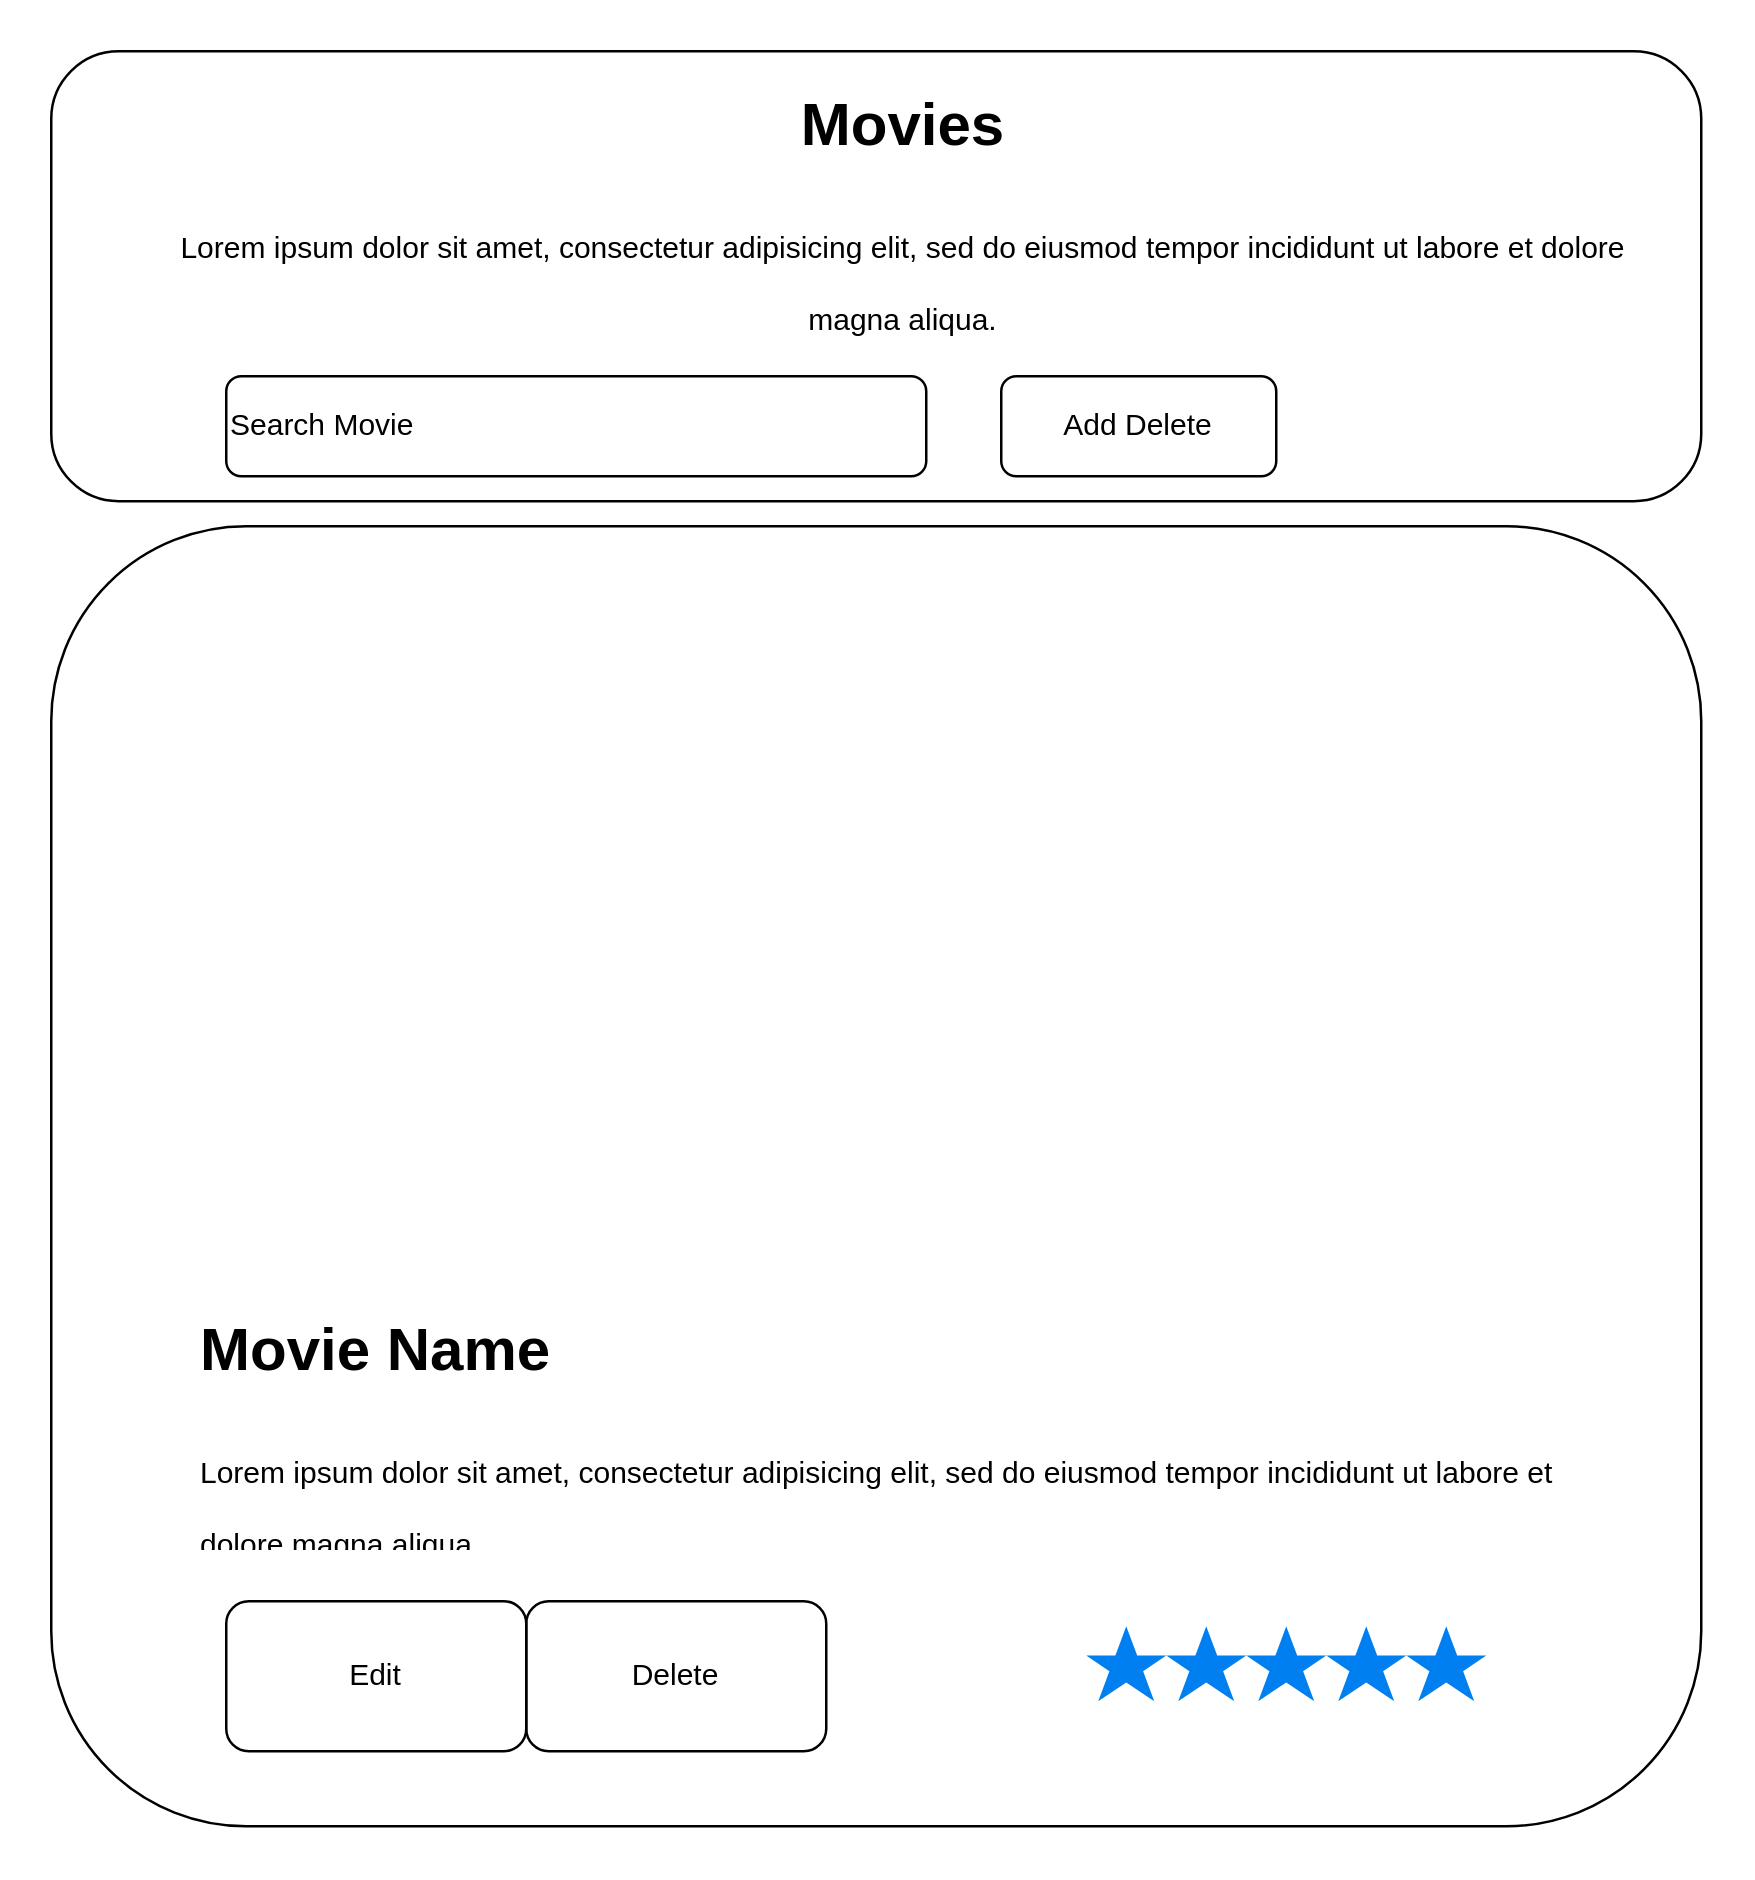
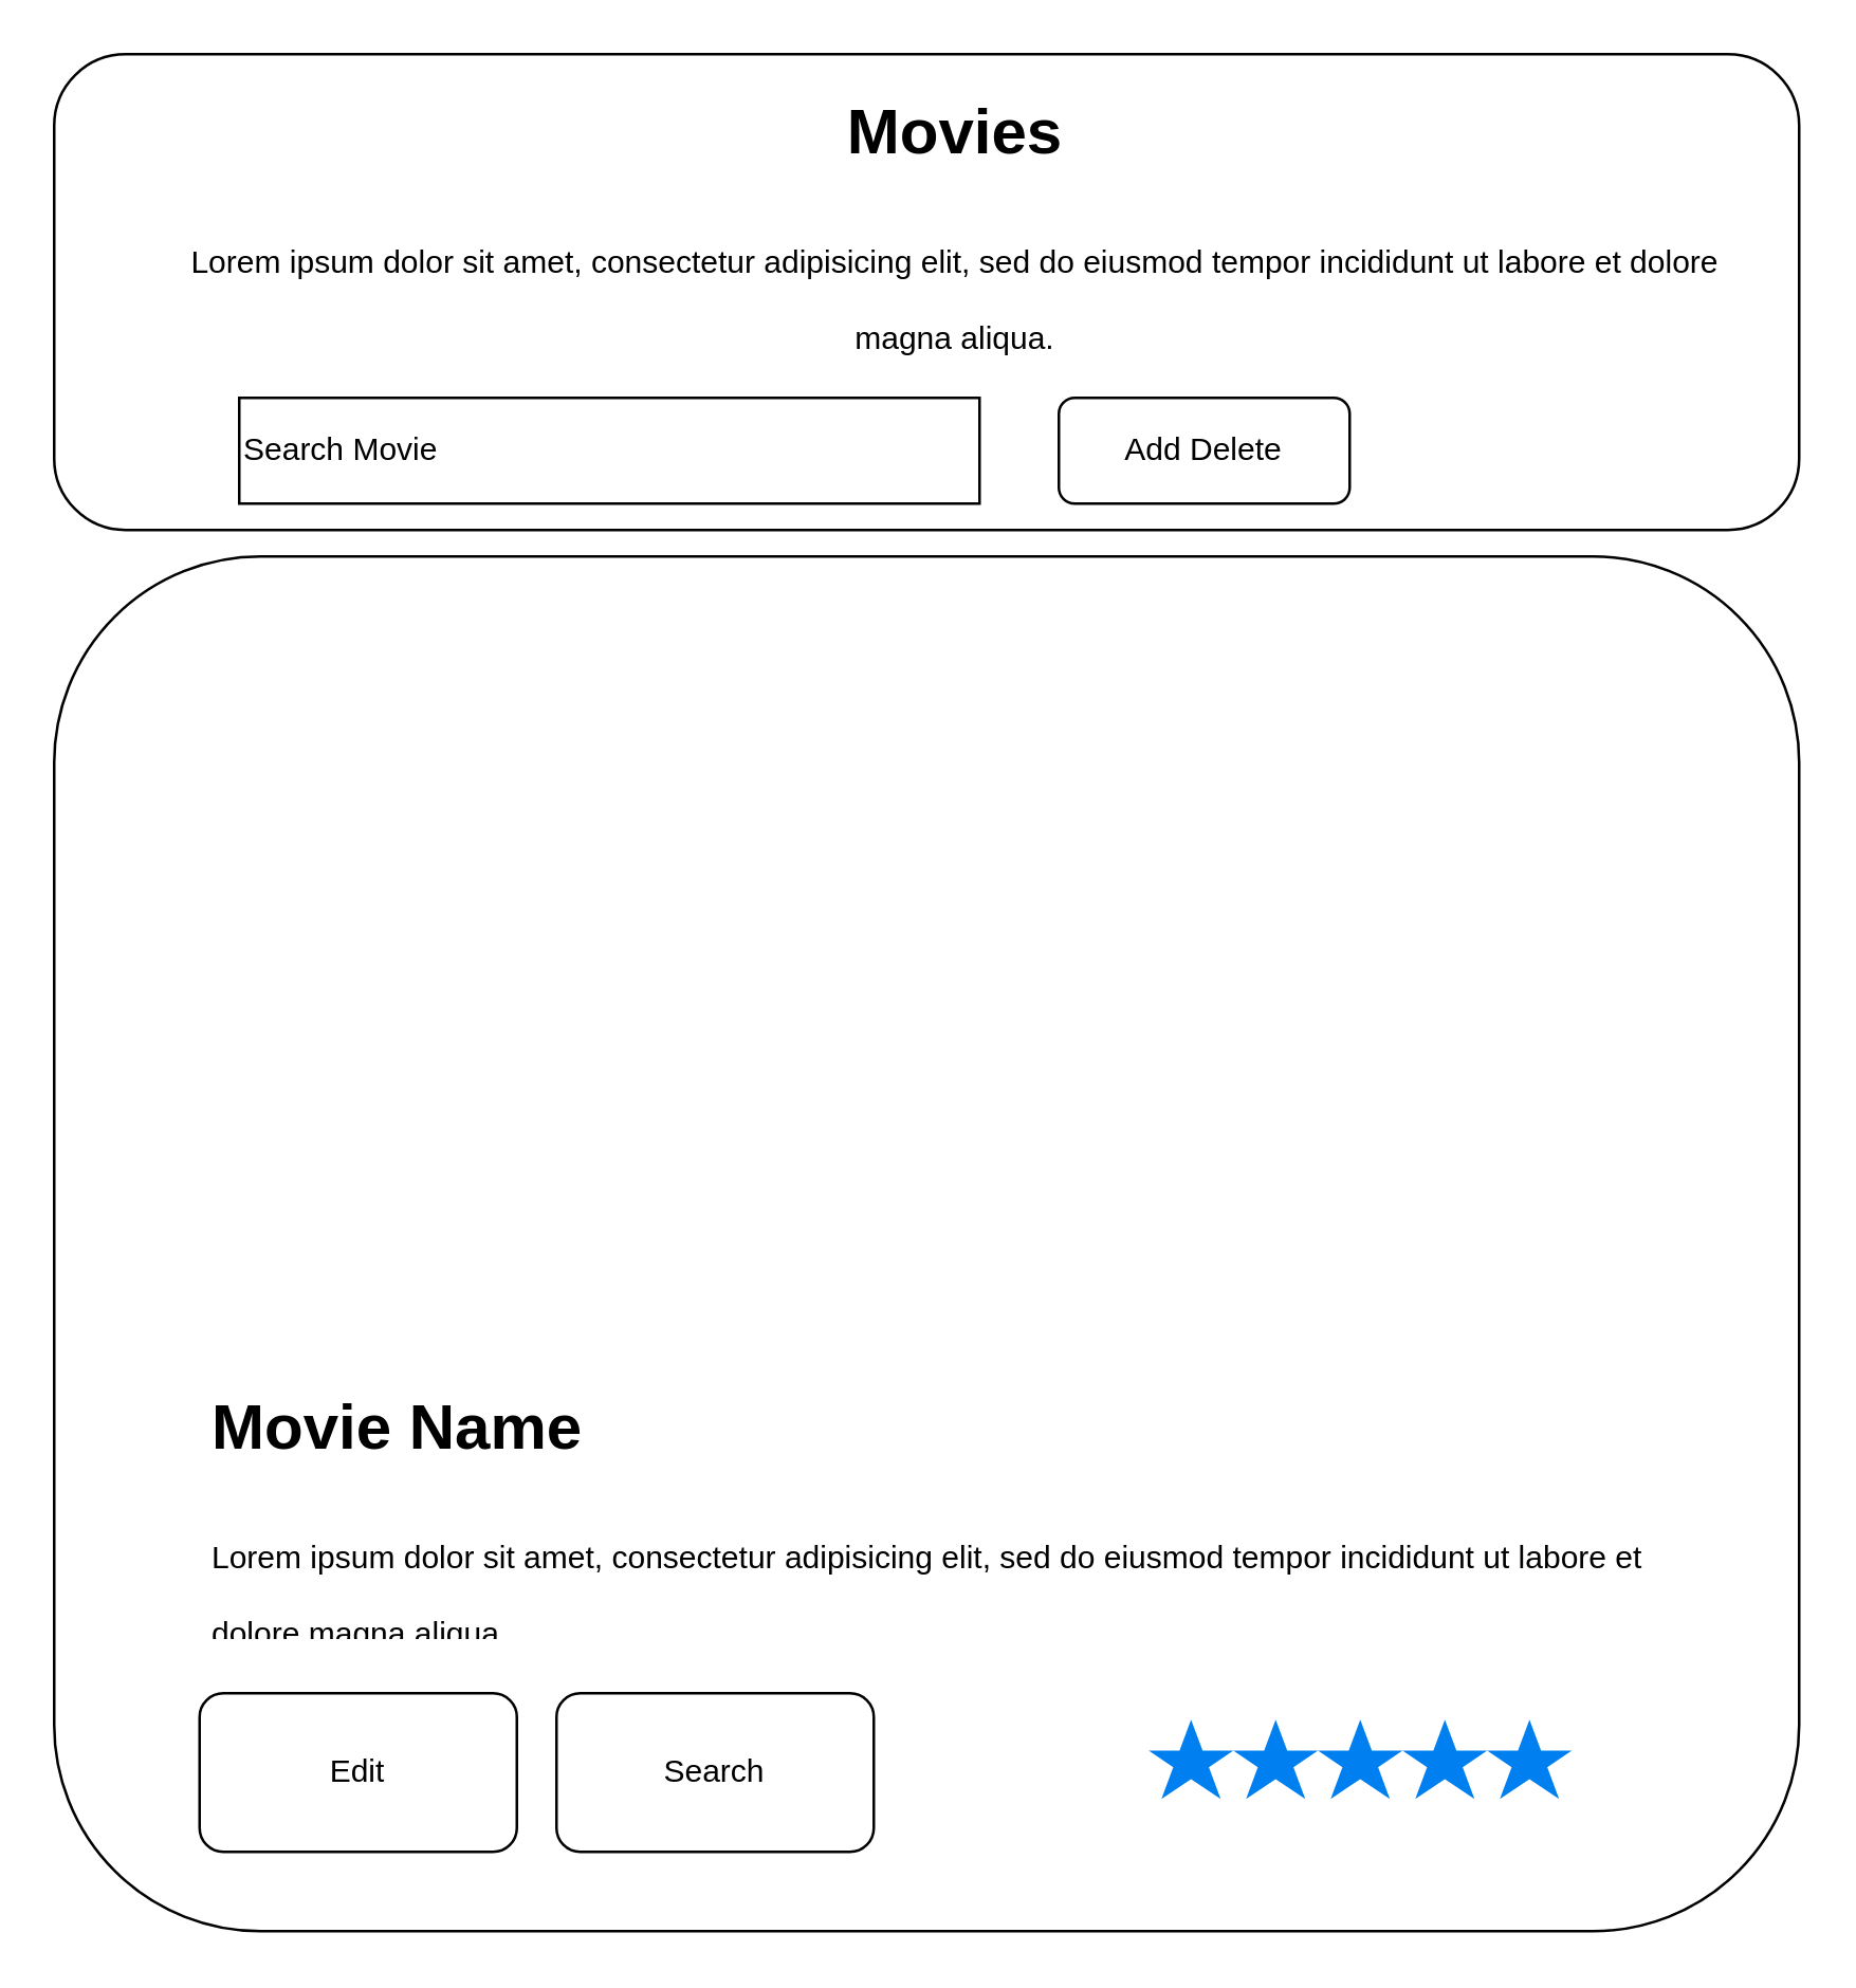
- <mxCell id="5" value="Search Movie" style="rounded=1;whiteSpace=wrap;html=1;align=left;" vertex="1" parent="1"><mxGeometry x="90" y="150" width="280" height="40" as="geometry" /></mxCell>
+ <mxCell id="5" value="Search Movie" style="whiteSpace=wrap;html=1;align=left;rounded=0;" vertex="1" parent="1"><mxGeometry x="90" y="150" width="280" height="40" as="geometry" /></mxCell>
- <mxCell id="9" value="Edit" style="rounded=1;whiteSpace=wrap;html=1;" vertex="1" parent="1"><mxGeometry x="90" y="640" width="120" height="60" as="geometry" /></mxCell>
+ <mxCell id="9" value="Edit" style="rounded=1;whiteSpace=wrap;html=1;" vertex="1" parent="1"><mxGeometry x="75" y="640" width="120" height="60" as="geometry" /></mxCell>
- <mxCell id="8" value="Delete" style="rounded=1;whiteSpace=wrap;html=1;" vertex="1" parent="1"><mxGeometry x="210" y="640" width="120" height="60" as="geometry" /></mxCell>
+ <mxCell id="8" value="Search" style="rounded=1;whiteSpace=wrap;html=1;" vertex="1" parent="1"><mxGeometry x="210" y="640" width="120" height="60" as="geometry" /></mxCell>
